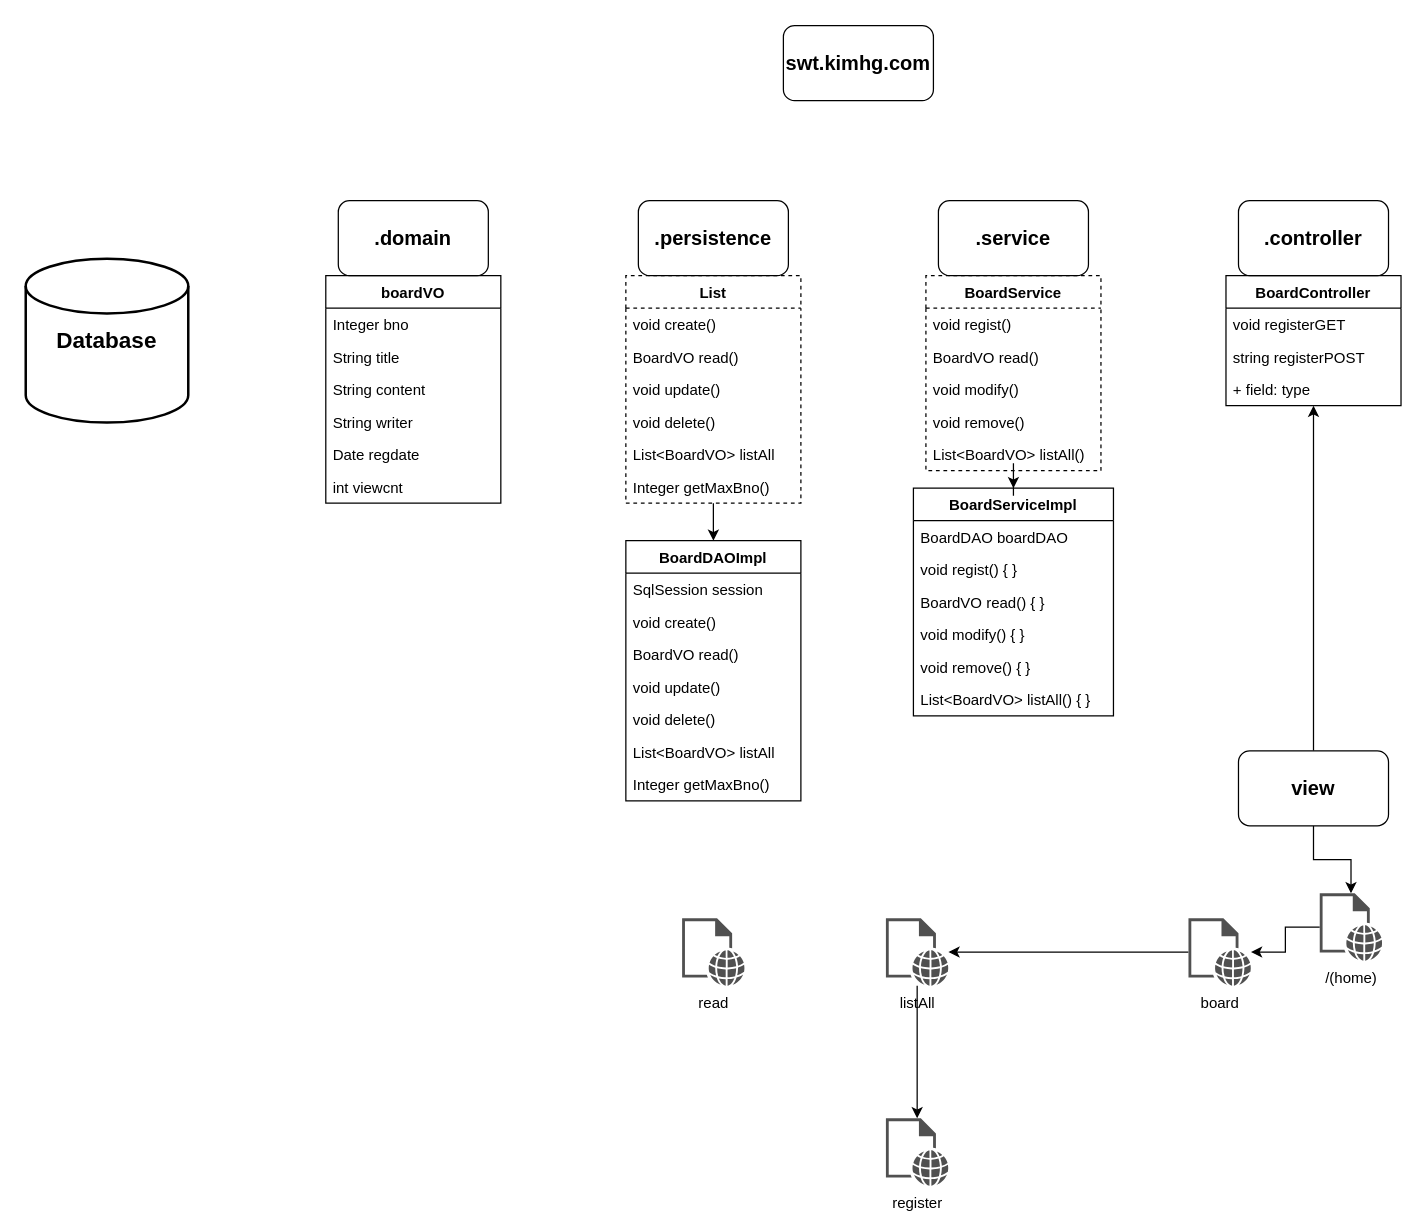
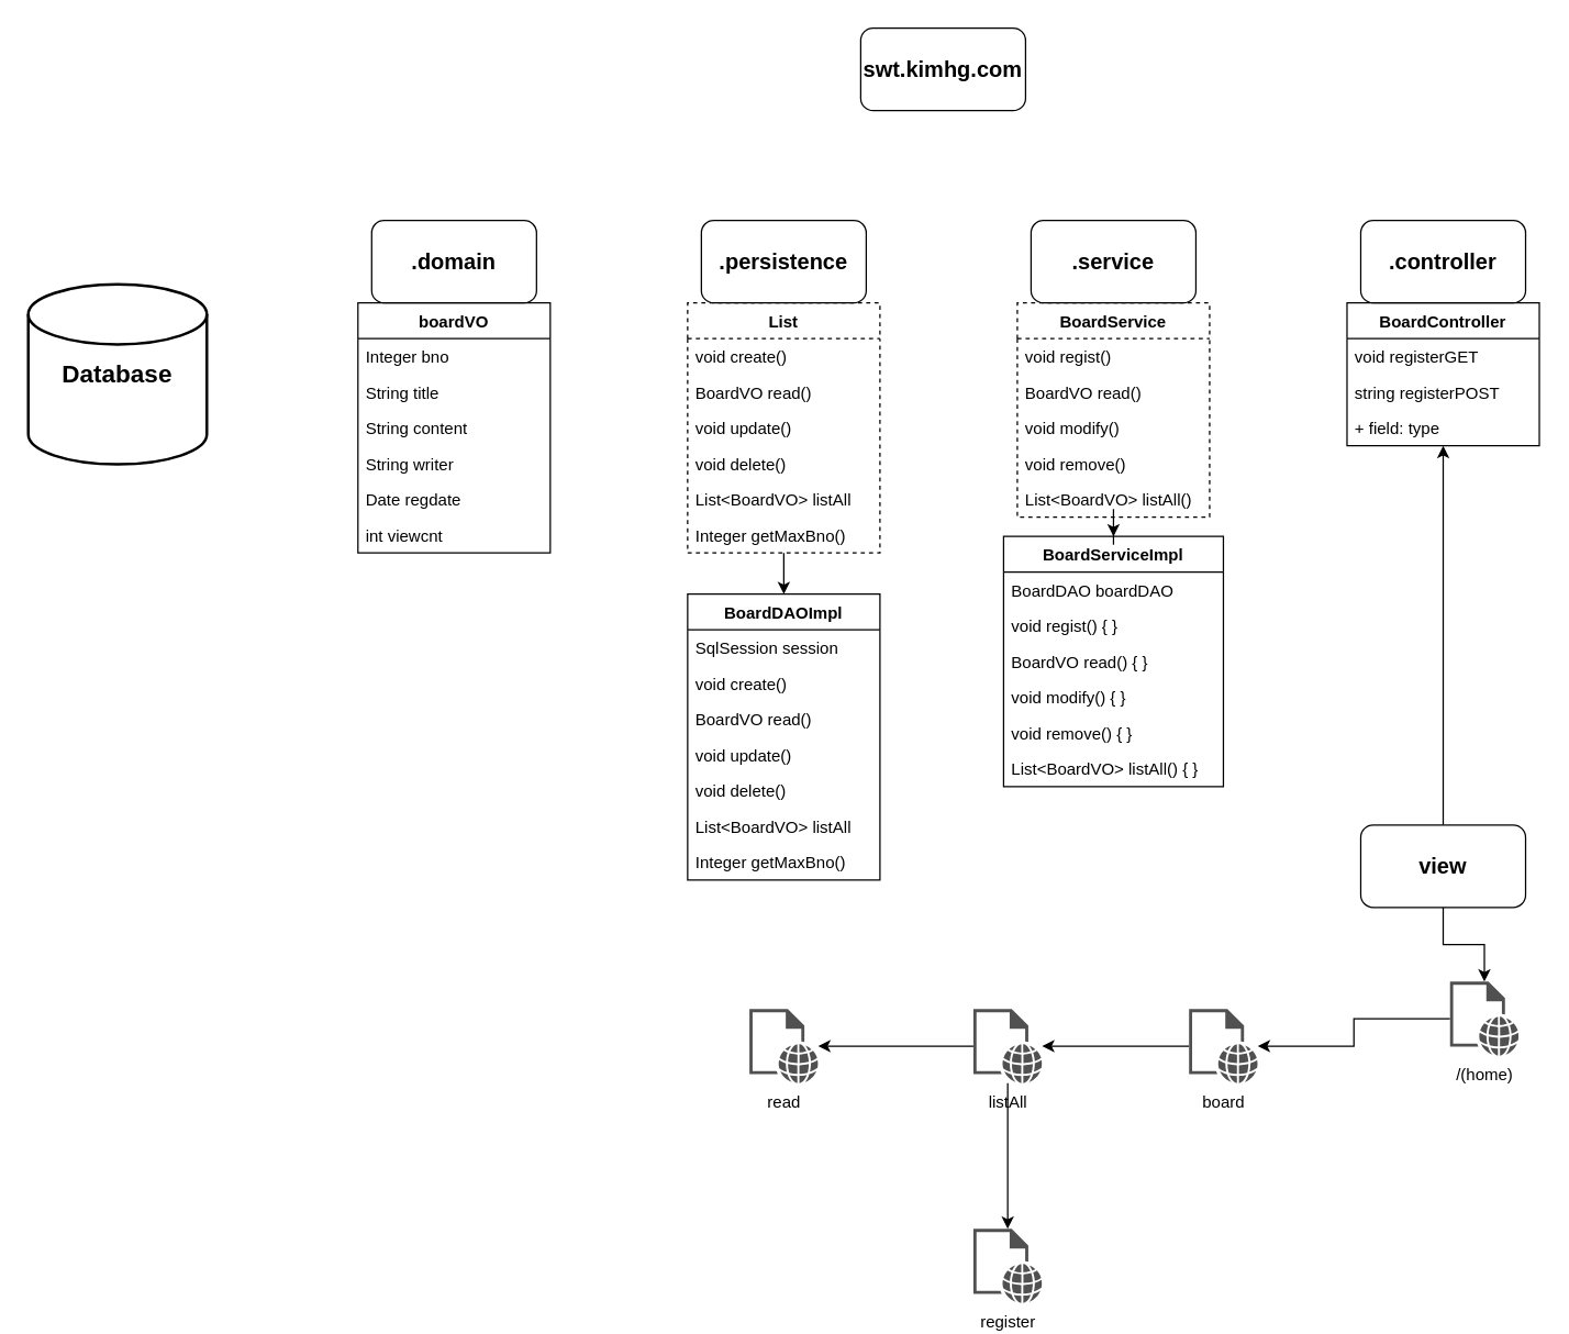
+ <mxCell id="54" value="" style="edgeStyle=orthogonalEdgeStyle;rounded=0;orthogonalLoop=1;jettySize=auto;html=1;" parent="1" source="55" target="52" edge="1"><mxGeometry relative="1" as="geometry" /></mxCell>
- <mxCell id="60" value="board" style="pointerEvents=1;shadow=0;dashed=0;html=1;strokeColor=none;fillColor=#505050;labelPosition=center;verticalLabelPosition=bottom;verticalAlign=top;outlineConnect=0;align=center;shape=mxgraph.office.concepts.web_page;" parent="1" vertex="1"><mxGeometry x="950" y="734" width="50" height="54" as="geometry" /></mxCell>
+ <mxCell id="60" value="board" style="pointerEvents=1;shadow=0;dashed=0;html=1;strokeColor=none;fillColor=#505050;labelPosition=center;verticalLabelPosition=bottom;verticalAlign=top;outlineConnect=0;align=center;shape=mxgraph.office.concepts.web_page;" parent="1" vertex="1"><mxGeometry x="865" y="734" width="50" height="54" as="geometry" /></mxCell>
